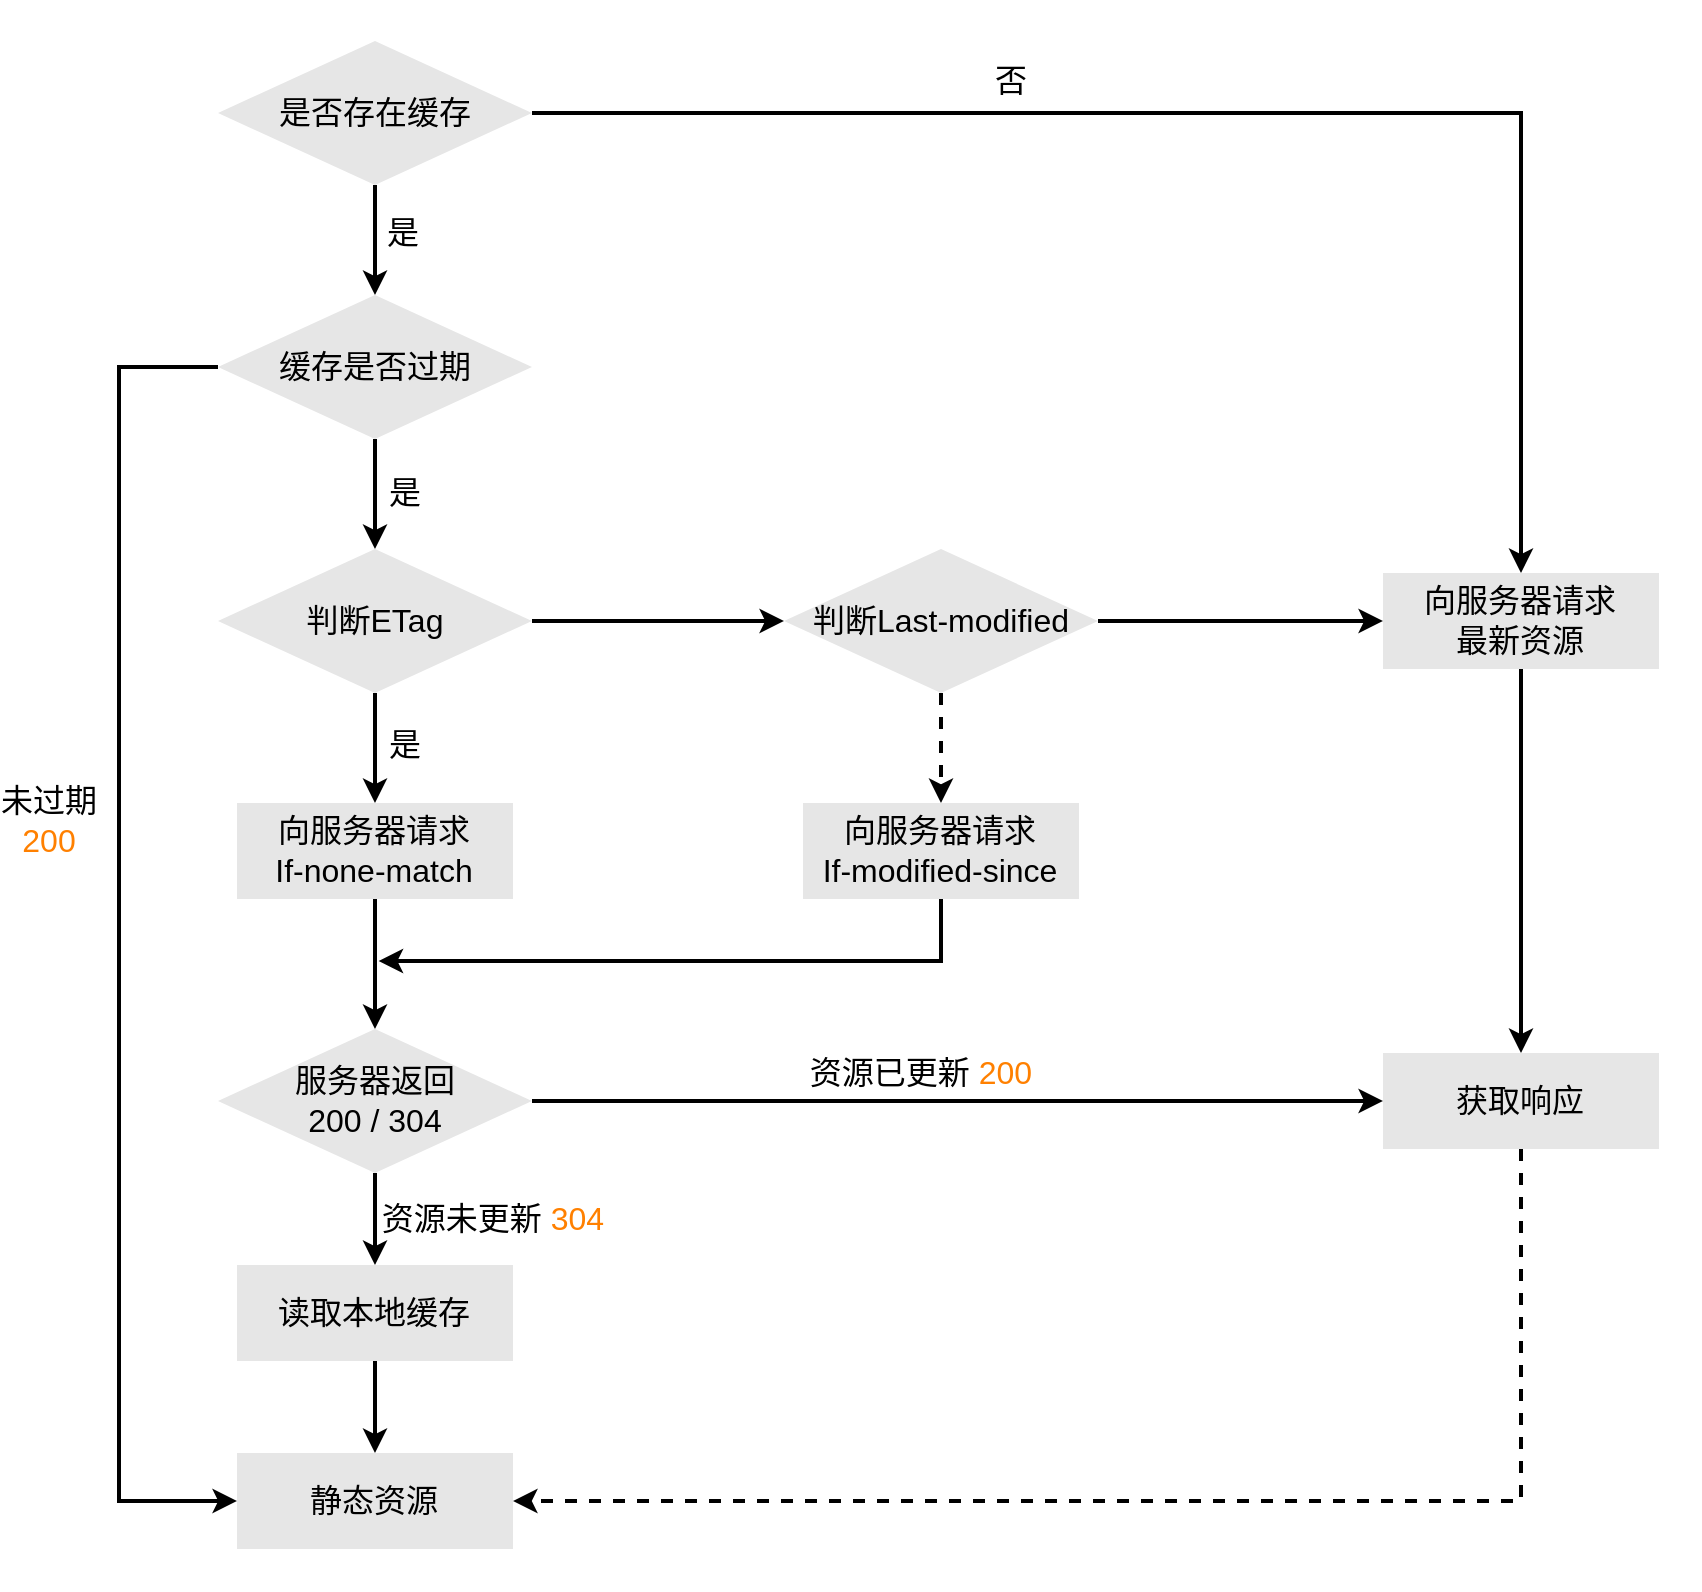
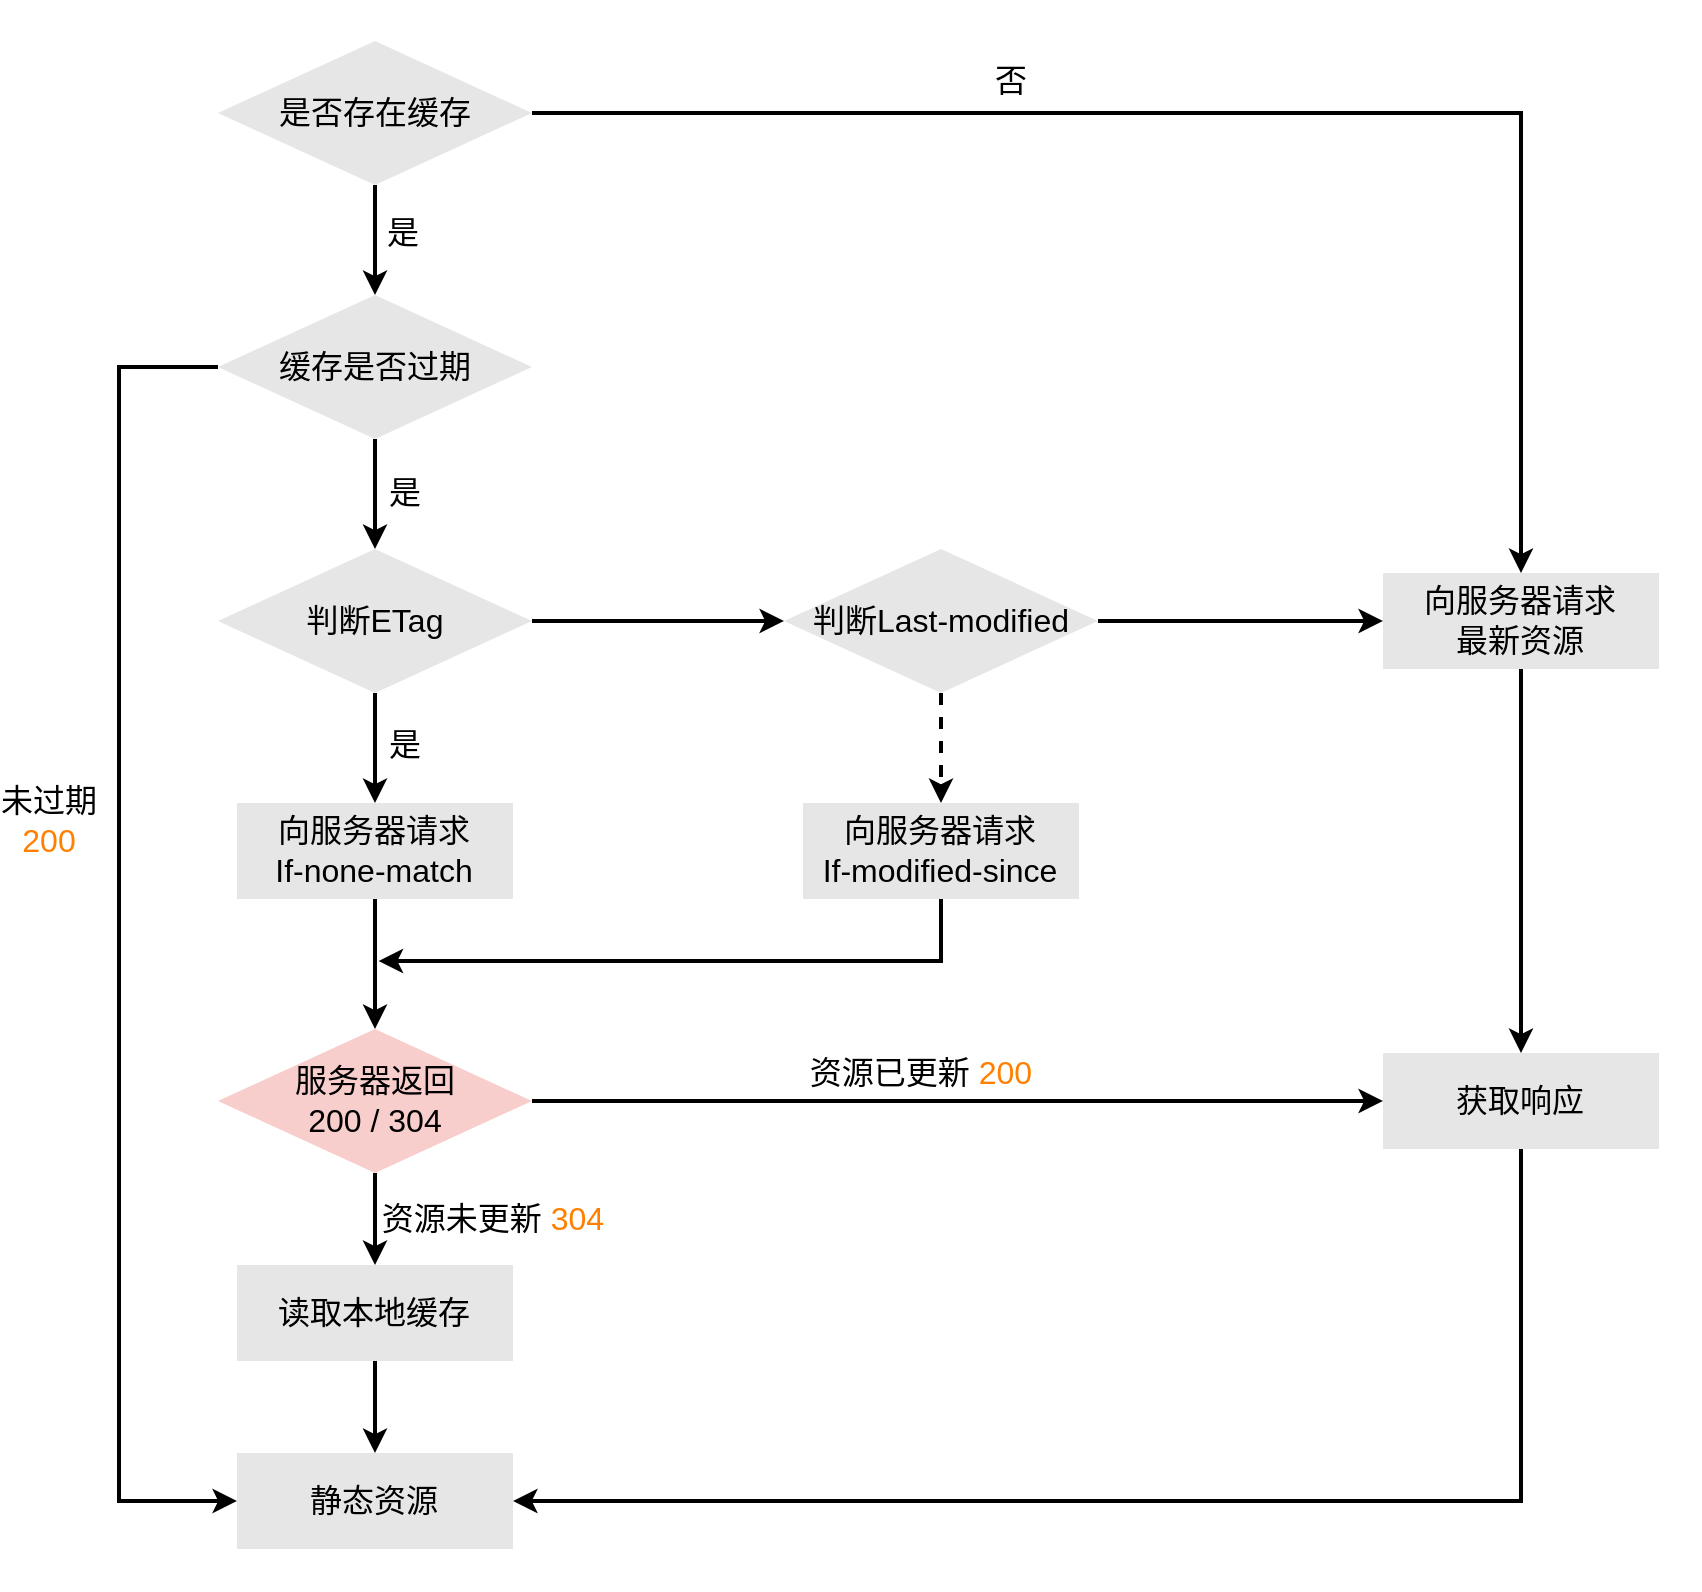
- <mxCell id="24" value="服务器返回&lt;br&gt;200 / 304" style="rhombus;whiteSpace=wrap;html=1;fillColor=#E6E6E6;fontSize=16;strokeColor=none;" vertex="1" parent="1"><mxGeometry x="69.5" y="514" width="157" height="72" as="geometry" /></mxCell>
+ <mxCell id="24" value="服务器返回&lt;br&gt;200 / 304" style="rhombus;whiteSpace=wrap;html=1;fillColor=#f8cecc;fontSize=16;strokeColor=none;" vertex="1" parent="1"><mxGeometry x="69.5" y="514" width="157" height="72" as="geometry" /></mxCell>
- <mxCell id="29" style="edgeStyle=orthogonalEdgeStyle;rounded=0;orthogonalLoop=1;jettySize=auto;html=1;entryX=1;entryY=0.5;entryDx=0;entryDy=0;strokeWidth=2;fontSize=16;dashed=1;" edge="1" parent="1" source="30" target="31"><mxGeometry relative="1" as="geometry"><Array as="points"><mxPoint x="721" y="750" /></Array></mxGeometry></mxCell>
+ <mxCell id="29" style="edgeStyle=orthogonalEdgeStyle;rounded=0;orthogonalLoop=1;jettySize=auto;html=1;entryX=1;entryY=0.5;entryDx=0;entryDy=0;strokeWidth=2;fontSize=16;" edge="1" parent="1" source="30" target="31"><mxGeometry relative="1" as="geometry"><Array as="points"><mxPoint x="721" y="750" /></Array></mxGeometry></mxCell>
